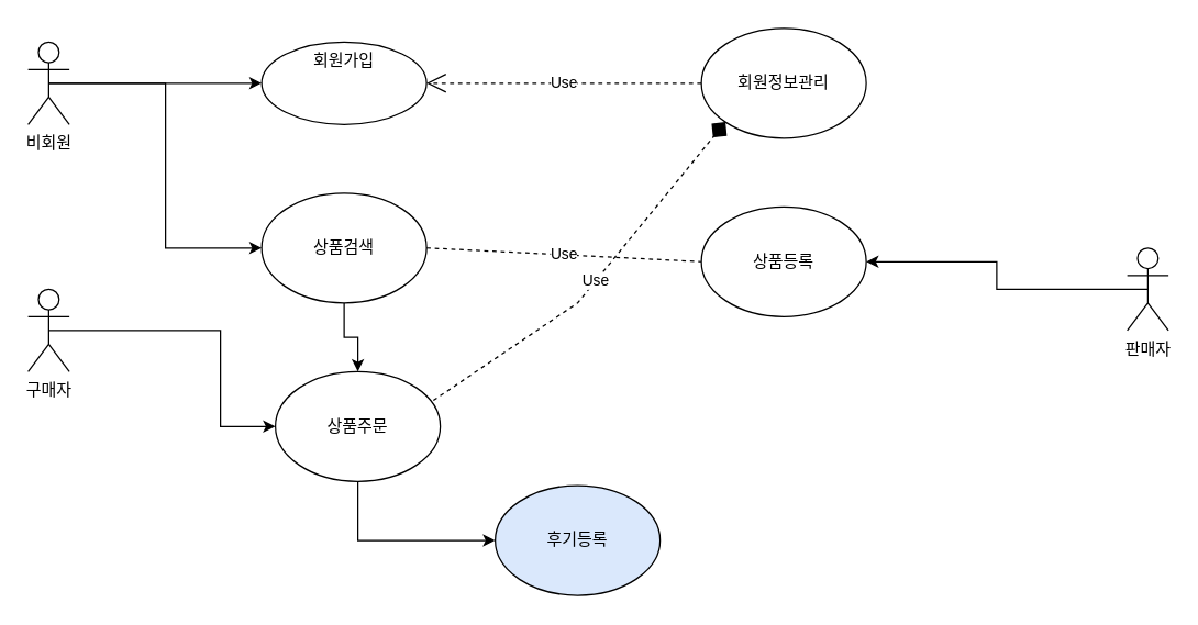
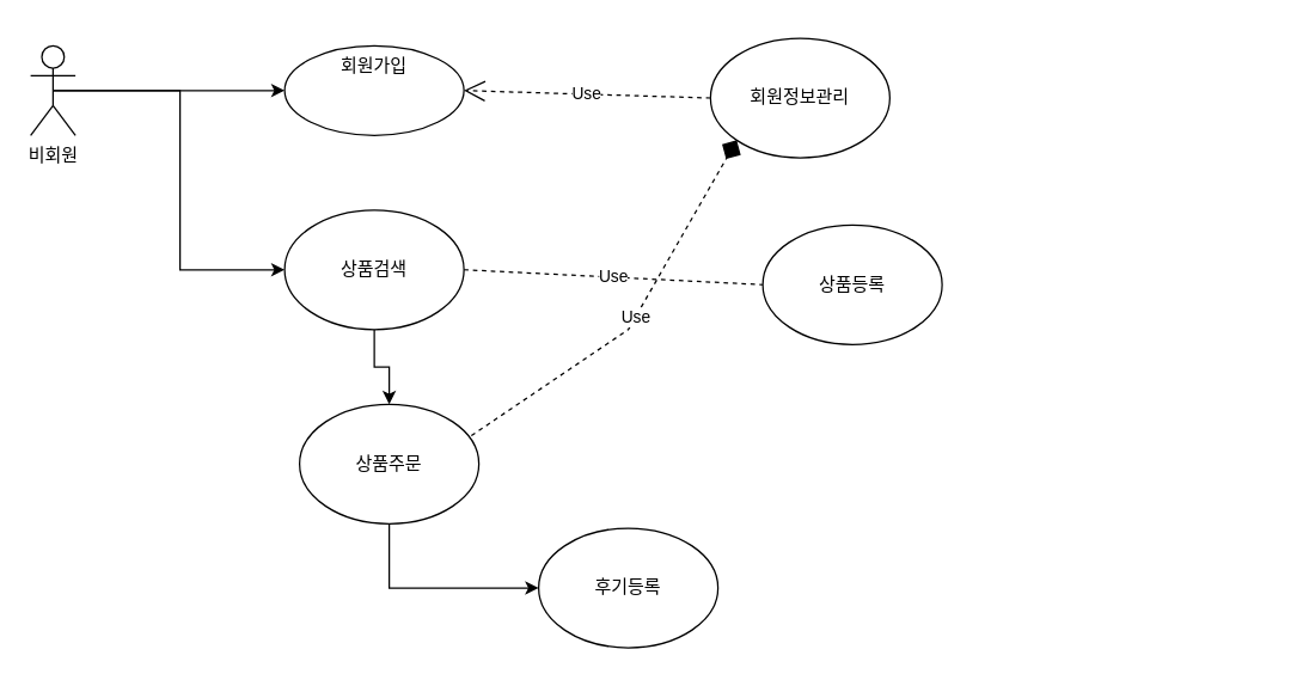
- <mxCell id="13" value="회원정보관리" style="ellipse;whiteSpace=wrap;html=1;" vertex="1" parent="1"><mxGeometry x="510" y="20" width="120" height="80" as="geometry" /></mxCell>
+ <mxCell id="13" value="회원정보관리" style="ellipse;whiteSpace=wrap;html=1;" vertex="1" parent="1"><mxGeometry x="475" y="25" width="120" height="80" as="geometry" /></mxCell>
- <mxCell id="14" style="edgeStyle=orthogonalEdgeStyle;rounded=0;orthogonalLoop=1;jettySize=auto;html=1;exitX=0.5;exitY=0.5;exitDx=0;exitDy=0;exitPerimeter=0;entryX=1;entryY=0.5;entryDx=0;entryDy=0;" edge="1" parent="1" source="15" target="12"><mxGeometry relative="1" as="geometry" /></mxCell>
- <mxCell id="15" value="판매자" style="shape=umlActor;verticalLabelPosition=bottom;verticalAlign=top;html=1;" vertex="1" parent="1"><mxGeometry x="820" y="180" width="30" height="60" as="geometry" /></mxCell>
- <mxCell id="6" value="구매자" style="shape=umlActor;verticalLabelPosition=bottom;verticalAlign=top;html=1;outlineConnect=0;" vertex="1" parent="1"><mxGeometry x="20" y="210" width="30" height="60" as="geometry" /></mxCell>
- <mxCell id="5" style="edgeStyle=orthogonalEdgeStyle;rounded=0;orthogonalLoop=1;jettySize=auto;html=1;exitX=0.5;exitY=0.5;exitDx=0;exitDy=0;exitPerimeter=0;entryX=0;entryY=0.5;entryDx=0;entryDy=0;" edge="1" parent="1" source="6" target="11"><mxGeometry relative="1" as="geometry"><Array as="points"><mxPoint x="160" y="240" /><mxPoint x="160" y="310" /></Array></mxGeometry></mxCell>
- <mxCell id="18" value="후기등록" style="ellipse;whiteSpace=wrap;html=1;fillColor=#dae8fc;" vertex="1" parent="1"><mxGeometry x="360" y="353" width="120" height="80" as="geometry" /></mxCell>
+ <mxCell id="18" value="후기등록" style="ellipse;whiteSpace=wrap;html=1;" vertex="1" parent="1"><mxGeometry x="360" y="353" width="120" height="80" as="geometry" /></mxCell>
